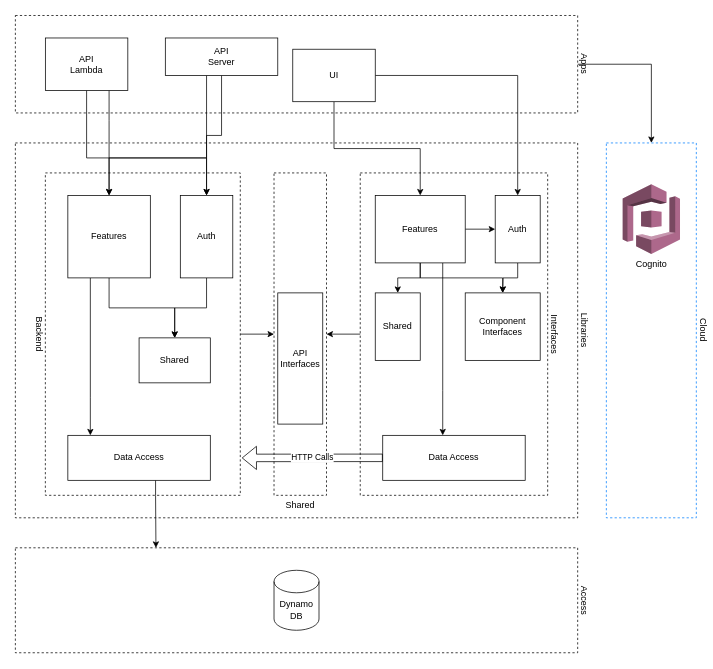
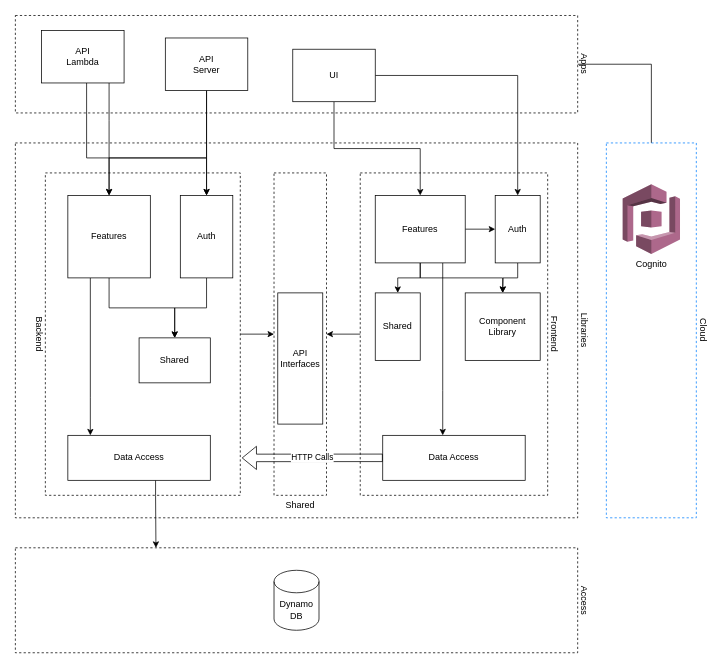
- <mxCell id="39" value="API&lt;div&gt;Server&lt;/div&gt;" style="rounded=0;whiteSpace=wrap;html=1;" vertex="1" parent="1"><mxGeometry x="220" y="50" width="150" height="50" as="geometry" /></mxCell>
+ <mxCell id="39" value="API&lt;div&gt;Server&lt;/div&gt;" style="rounded=0;whiteSpace=wrap;html=1;" vertex="1" parent="1"><mxGeometry x="220" y="50" width="110" height="70" as="geometry" /></mxCell>
- <mxCell id="36" value="API&lt;div&gt;Lambda&lt;/div&gt;" style="rounded=0;whiteSpace=wrap;html=1;" vertex="1" parent="1"><mxGeometry x="60" y="50" width="110" height="70" as="geometry" /></mxCell>
+ <mxCell id="36" value="API&lt;div&gt;Lambda&lt;/div&gt;" style="rounded=0;whiteSpace=wrap;html=1;" vertex="1" parent="1"><mxGeometry x="55" y="40" width="110" height="70" as="geometry" /></mxCell>
- <mxCell id="2" style="edgeStyle=orthogonalEdgeStyle;rounded=0;orthogonalLoop=1;jettySize=auto;html=1;" edge="1" parent="1" source="3" target="32"><mxGeometry relative="1" as="geometry" /></mxCell>
+ <mxCell id="2" style="edgeStyle=orthogonalEdgeStyle;rounded=0;orthogonalLoop=1;jettySize=auto;html=1;endArrow=none;" edge="1" parent="1" source="3" target="32"><mxGeometry relative="1" as="geometry" /></mxCell>
- <mxCell id="8" value="Interfaces" style="rounded=0;whiteSpace=wrap;html=1;dashed=1;fillColor=none;labelPosition=right;verticalLabelPosition=middle;align=left;verticalAlign=middle;textDirection=vertical-lr;" vertex="1" parent="1"><mxGeometry x="480" y="230" width="250" height="430" as="geometry" /></mxCell>
+ <mxCell id="8" value="Frontend" style="rounded=0;whiteSpace=wrap;html=1;dashed=1;fillColor=none;labelPosition=right;verticalLabelPosition=middle;align=left;verticalAlign=middle;textDirection=vertical-lr;" vertex="1" parent="1"><mxGeometry x="480" y="230" width="250" height="430" as="geometry" /></mxCell>
- <mxCell id="28" value="Component&lt;div&gt;Interfaces&lt;/div&gt;" style="rounded=0;whiteSpace=wrap;html=1;" vertex="1" parent="1"><mxGeometry x="620" y="390" width="100" height="90" as="geometry" /></mxCell>
+ <mxCell id="28" value="Component&lt;div&gt;Library&lt;/div&gt;" style="rounded=0;whiteSpace=wrap;html=1;" vertex="1" parent="1"><mxGeometry x="620" y="390" width="100" height="90" as="geometry" /></mxCell>
